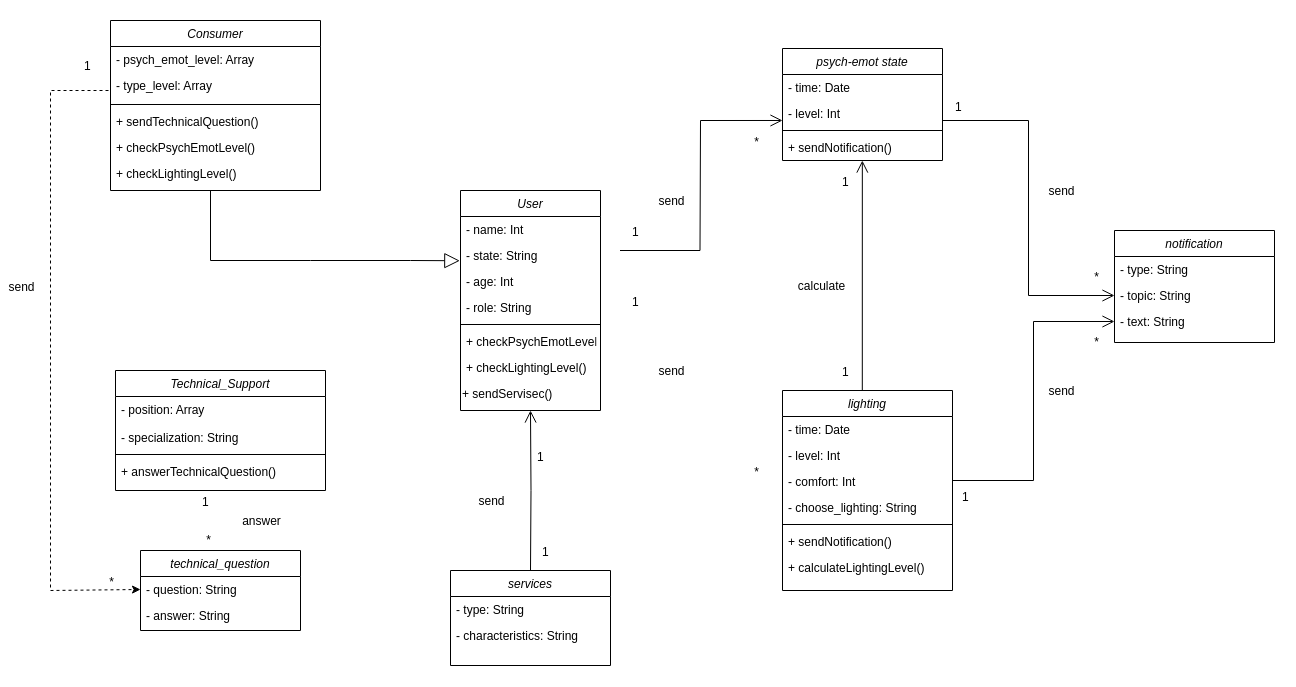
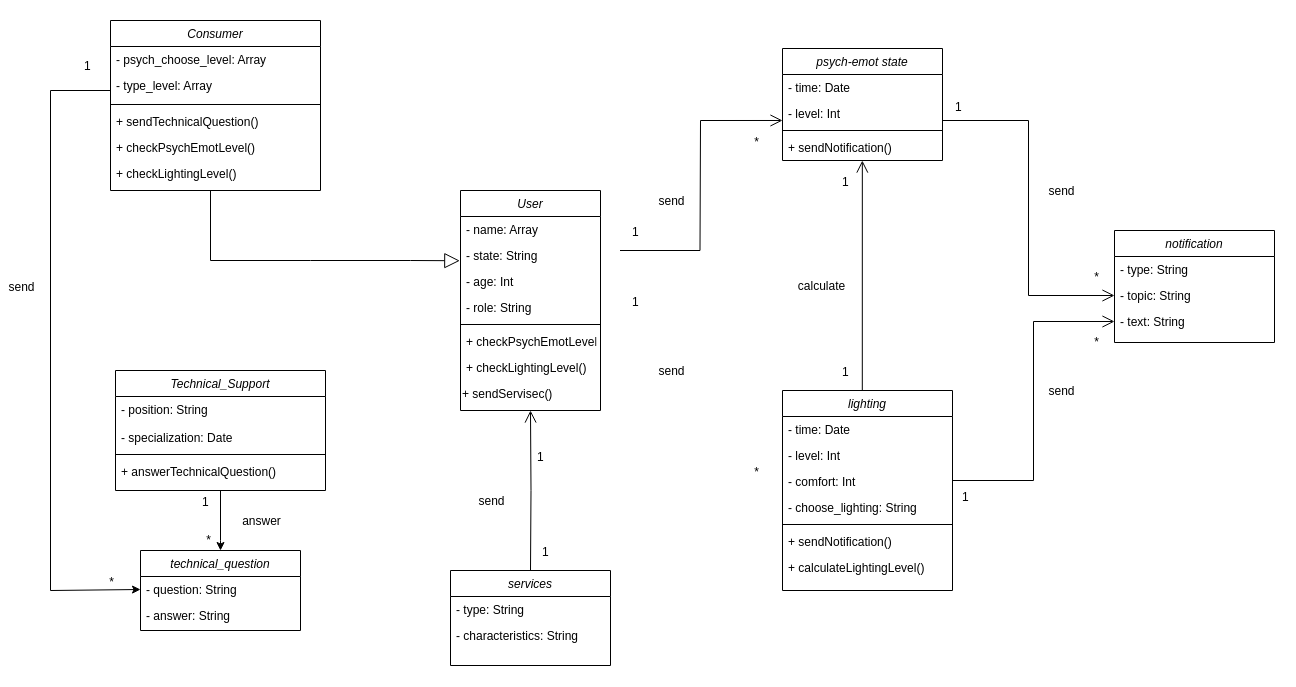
- <mxCell id="21" value="- psych_emot_level: Array" style="text;align=left;verticalAlign=top;spacingLeft=4;spacingRight=4;overflow=hidden;rotatable=0;points=[[0,0.5],[1,0.5]];portConstraint=eastwest;" vertex="1" parent="20"><mxGeometry y="26" width="210" height="26" as="geometry" /></mxCell>
+ <mxCell id="21" value="- psych_choose_level: Array" style="text;align=left;verticalAlign=top;spacingLeft=4;spacingRight=4;overflow=hidden;rotatable=0;points=[[0,0.5],[1,0.5]];portConstraint=eastwest;" vertex="1" parent="20"><mxGeometry y="26" width="210" height="26" as="geometry" /></mxCell>
- <mxCell id="3" value="- name: Int" style="text;align=left;verticalAlign=top;spacingLeft=4;spacingRight=4;overflow=hidden;rotatable=0;points=[[0,0.5],[1,0.5]];portConstraint=eastwest;" vertex="1" parent="2"><mxGeometry y="26" width="140" height="26" as="geometry" /></mxCell>
+ <mxCell id="3" value="- name: Array" style="text;align=left;verticalAlign=top;spacingLeft=4;spacingRight=4;overflow=hidden;rotatable=0;points=[[0,0.5],[1,0.5]];portConstraint=eastwest;" vertex="1" parent="2"><mxGeometry y="26" width="140" height="26" as="geometry" /></mxCell>
- <mxCell id="36" style="edgeStyle=orthogonalEdgeStyle;rounded=0;orthogonalLoop=1;jettySize=auto;html=1;exitX=0;exitY=0.5;exitDx=0;exitDy=0;entryX=0;entryY=0.5;entryDx=0;entryDy=0;dashed=1;" edge="1" parent="1" source="22" target="34"><mxGeometry relative="1" as="geometry"><mxPoint x="720" y="690" as="targetPoint" /><Array as="points"><mxPoint x="110" y="90" /><mxPoint x="50" y="90" /><mxPoint x="50" y="590" /><mxPoint x="140" y="590" /></Array></mxGeometry></mxCell>
+ <mxCell id="36" style="edgeStyle=orthogonalEdgeStyle;rounded=0;orthogonalLoop=1;jettySize=auto;html=1;exitX=0;exitY=0.5;exitDx=0;exitDy=0;entryX=0;entryY=0.5;entryDx=0;entryDy=0;" edge="1" parent="1" source="22" target="34"><mxGeometry relative="1" as="geometry"><mxPoint x="720" y="690" as="targetPoint" /><Array as="points"><mxPoint x="110" y="90" /><mxPoint x="50" y="90" /><mxPoint x="50" y="590" /><mxPoint x="140" y="590" /></Array></mxGeometry></mxCell>
- <mxCell id="29" value="- position: Array" style="text;align=left;verticalAlign=top;spacingLeft=4;spacingRight=4;overflow=hidden;rotatable=0;points=[[0,0.5],[1,0.5]];portConstraint=eastwest;rounded=0;shadow=0;html=0;" vertex="1" parent="28"><mxGeometry y="26" width="210" height="28" as="geometry" /></mxCell>
+ <mxCell id="29" value="- position: String" style="text;align=left;verticalAlign=top;spacingLeft=4;spacingRight=4;overflow=hidden;rotatable=0;points=[[0,0.5],[1,0.5]];portConstraint=eastwest;rounded=0;shadow=0;html=0;" vertex="1" parent="28"><mxGeometry y="26" width="210" height="28" as="geometry" /></mxCell>
- <mxCell id="30" value="- specialization: String" style="text;align=left;verticalAlign=top;spacingLeft=4;spacingRight=4;overflow=hidden;rotatable=0;points=[[0,0.5],[1,0.5]];portConstraint=eastwest;" vertex="1" parent="28"><mxGeometry y="54" width="210" height="26" as="geometry" /></mxCell>
+ <mxCell id="30" value="- specialization: Date" style="text;align=left;verticalAlign=top;spacingLeft=4;spacingRight=4;overflow=hidden;rotatable=0;points=[[0,0.5],[1,0.5]];portConstraint=eastwest;" vertex="1" parent="28"><mxGeometry y="54" width="210" height="26" as="geometry" /></mxCell>
+ <mxCell id="37" style="edgeStyle=orthogonalEdgeStyle;rounded=0;orthogonalLoop=1;jettySize=auto;html=1;exitX=0.5;exitY=1;exitDx=0;exitDy=0;entryX=0.5;entryY=0;entryDx=0;entryDy=0;" edge="1" parent="1" source="28" target="33"><mxGeometry relative="1" as="geometry"><Array as="points"><mxPoint x="220" y="540" /><mxPoint x="220" y="540" /></Array></mxGeometry></mxCell>
